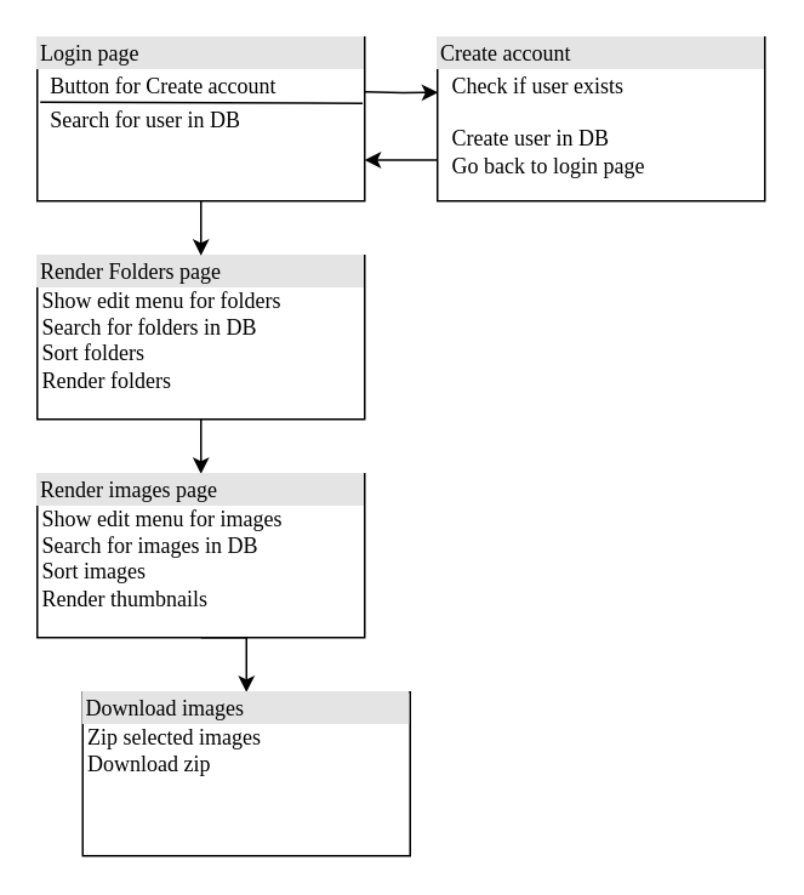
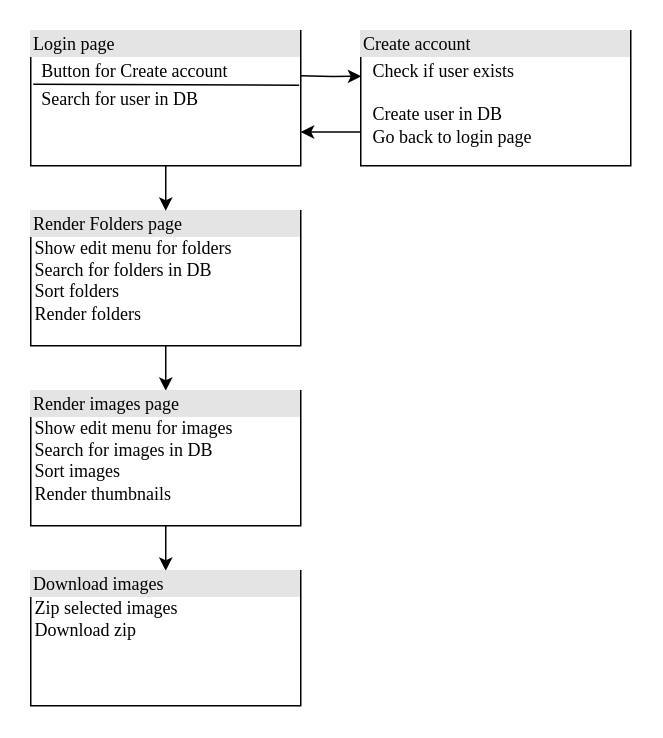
- <mxCell id="12" value="&lt;div style=&quot;box-sizing: border-box ; width: 100% ; background: #e4e4e4 ; padding: 2px&quot;&gt;Download images&lt;/div&gt;&amp;nbsp;Zip selected images&lt;br&gt;&amp;nbsp;Download zip&lt;br&gt;" style="verticalAlign=top;align=left;overflow=fill;html=1;rounded=0;shadow=0;comic=0;labelBackgroundColor=none;strokeColor=#000000;strokeWidth=1;fillColor=#ffffff;fontFamily=Verdana;fontSize=12;fontColor=#000000;" parent="1" vertex="1"><mxGeometry x="45" y="380" width="180" height="90" as="geometry" /></mxCell>
+ <mxCell id="12" value="&lt;div style=&quot;box-sizing: border-box ; width: 100% ; background: #e4e4e4 ; padding: 2px&quot;&gt;Download images&lt;/div&gt;&amp;nbsp;Zip selected images&lt;br&gt;&amp;nbsp;Download zip&lt;br&gt;" style="verticalAlign=top;align=left;overflow=fill;html=1;rounded=0;shadow=0;comic=0;labelBackgroundColor=none;strokeColor=#000000;strokeWidth=1;fillColor=#ffffff;fontFamily=Verdana;fontSize=12;fontColor=#000000;" parent="1" vertex="1"><mxGeometry x="20" y="380" width="180" height="90" as="geometry" /></mxCell>
